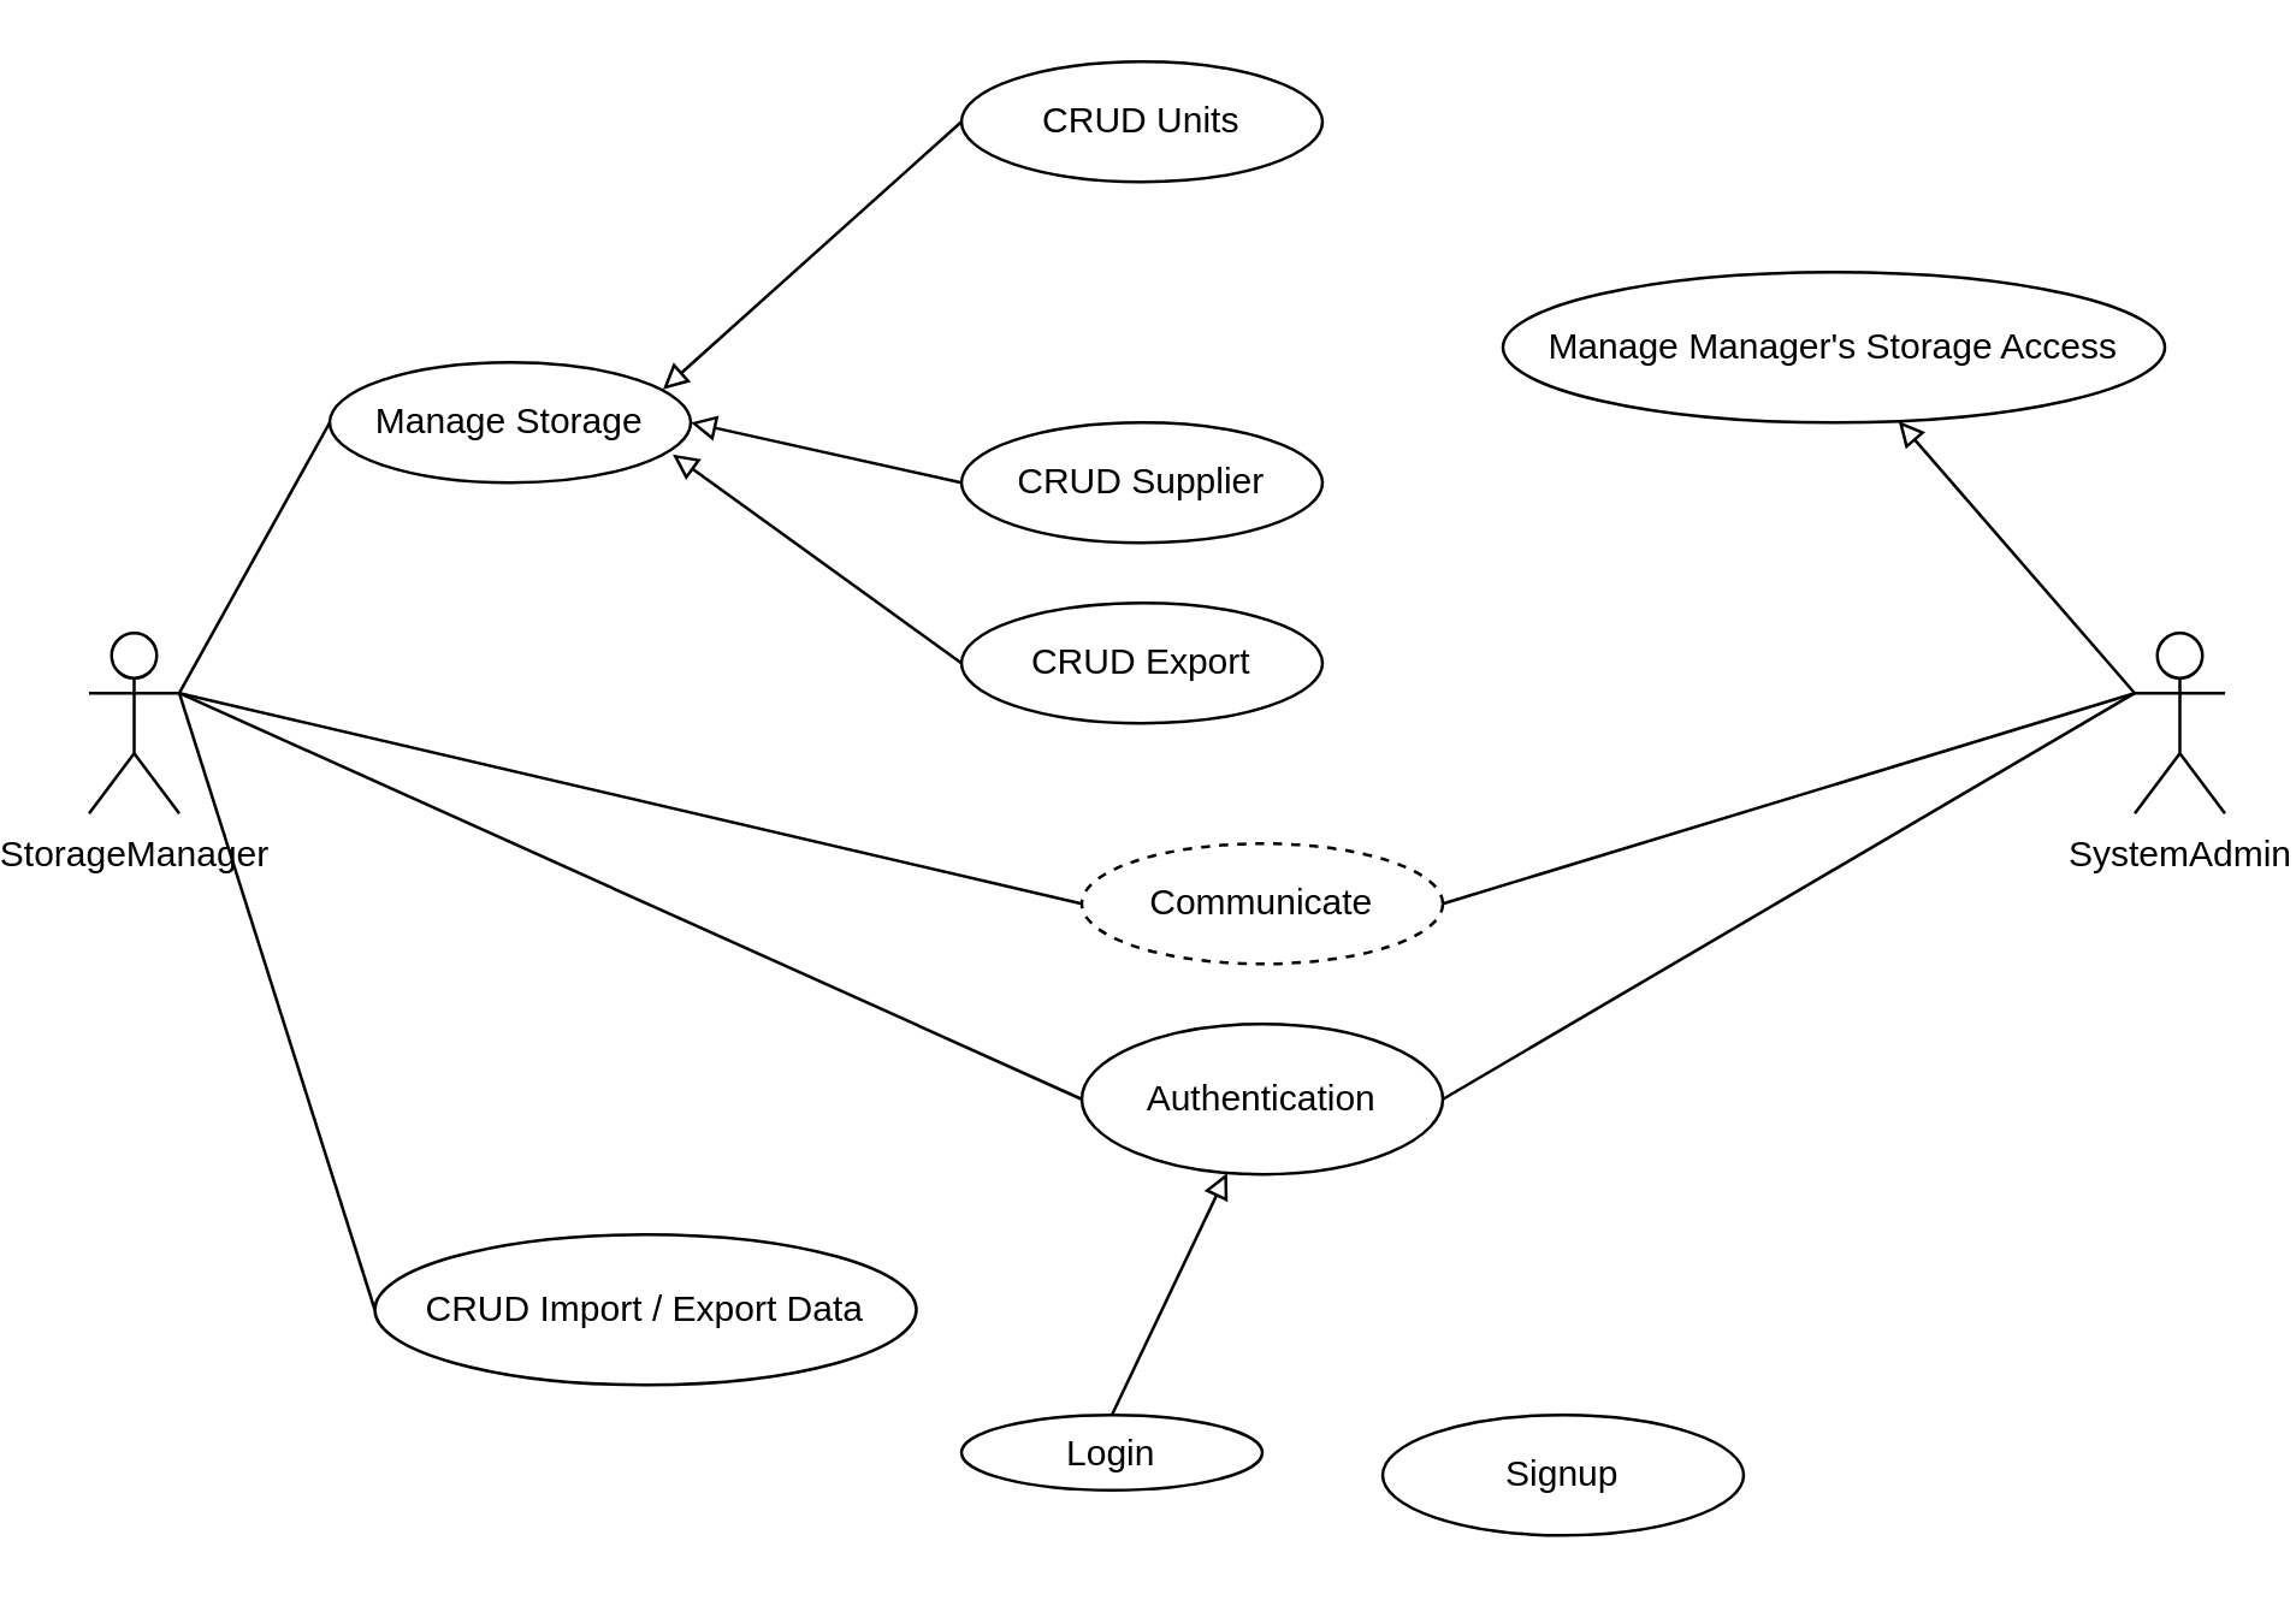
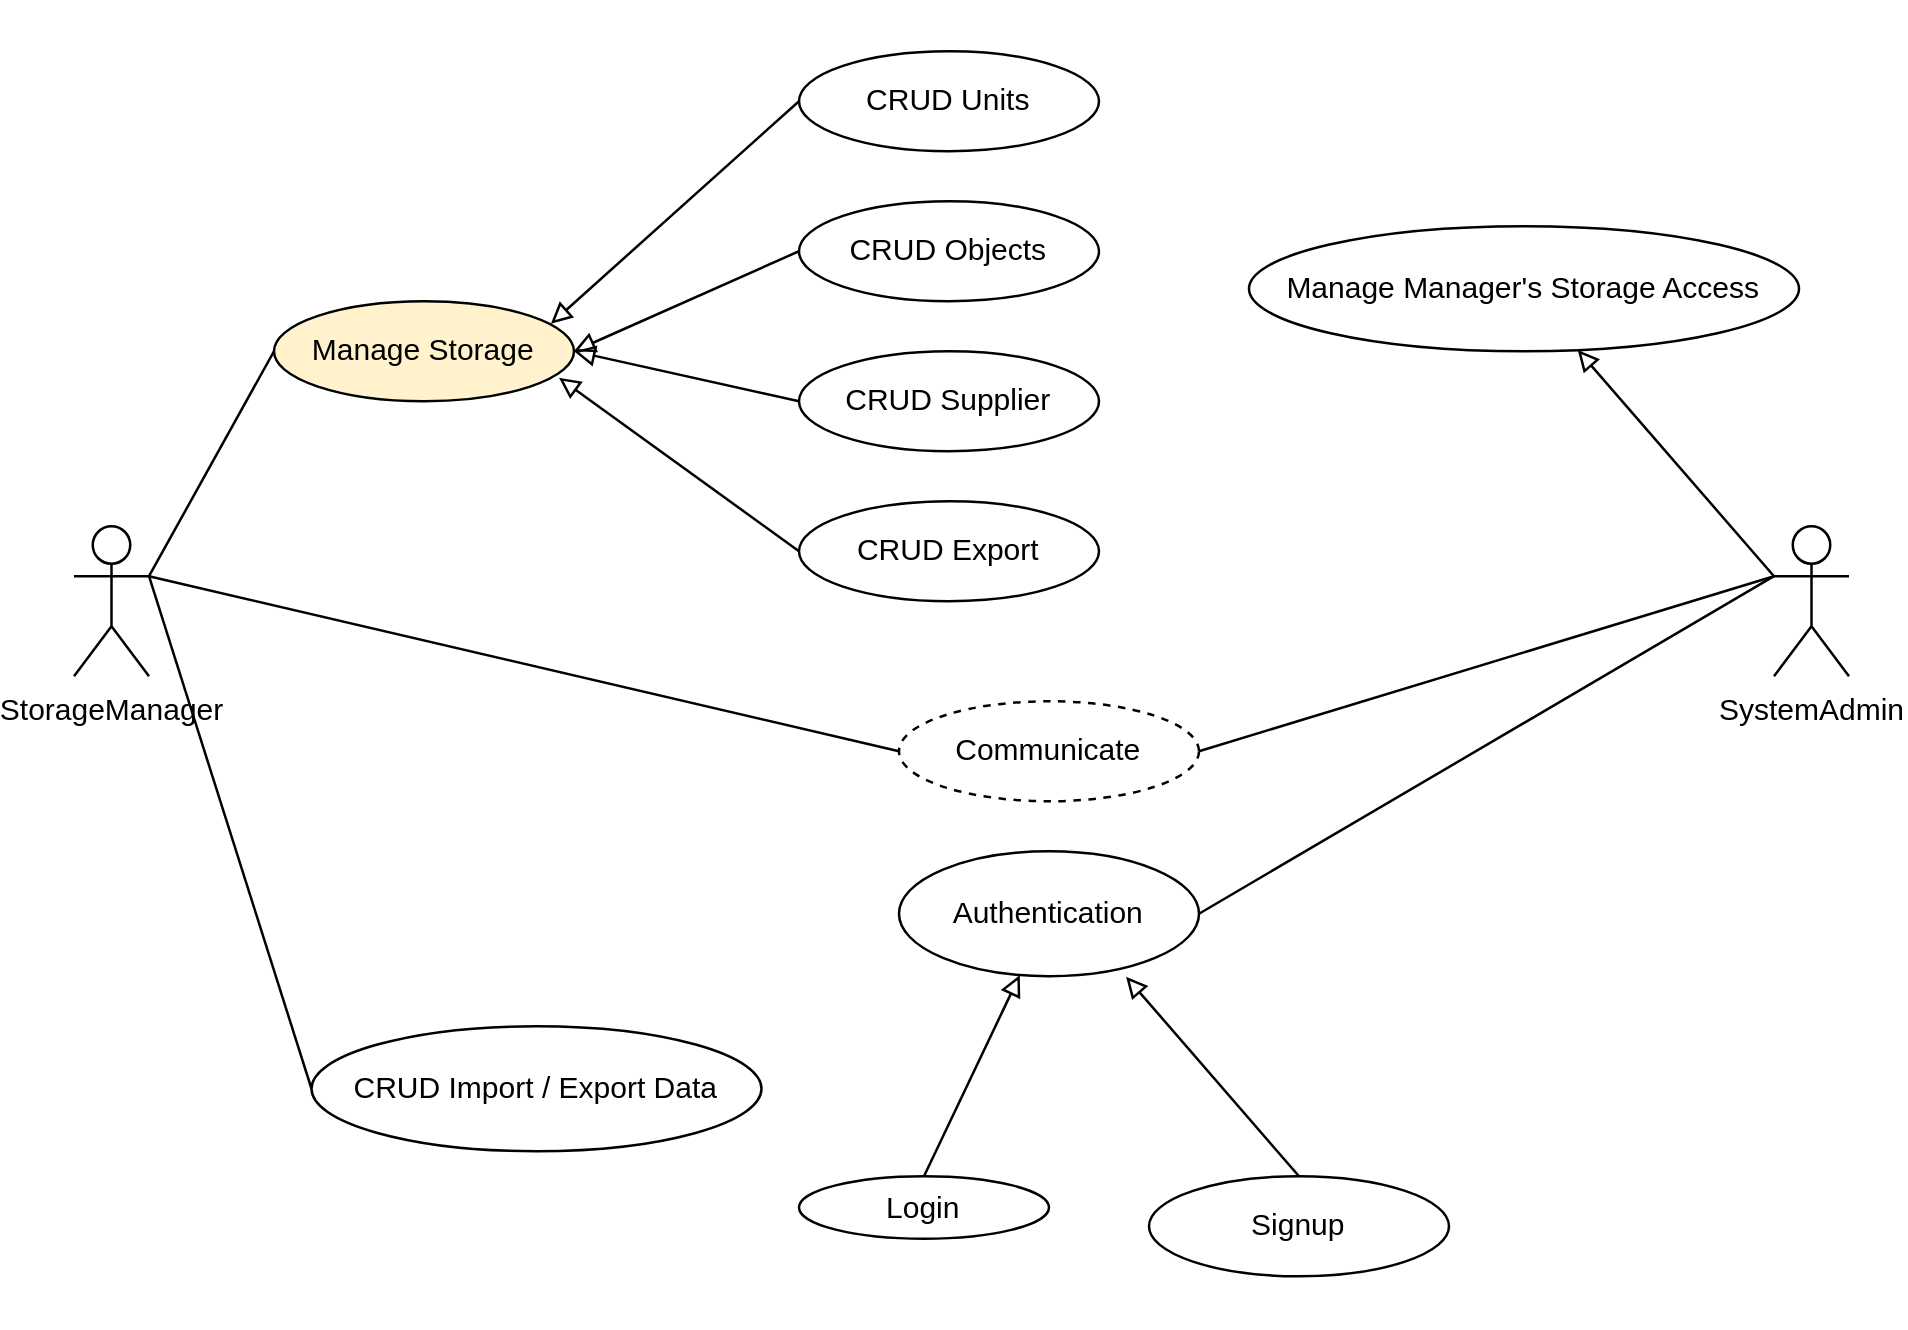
+ <mxCell id="8" value="CRUD Objects" style="ellipse;whiteSpace=wrap;html=1;" vertex="1" parent="1"><mxGeometry x="310" y="80" width="120" height="40" as="geometry" /></mxCell>
+ <mxCell id="12" style="edgeStyle=none;rounded=0;orthogonalLoop=1;jettySize=auto;html=1;exitX=1;exitY=0.5;exitDx=0;exitDy=0;entryX=0;entryY=0.5;entryDx=0;entryDy=0;startArrow=block;startFill=0;endArrow=none;endFill=0;" edge="1" parent="1" source="15" target="8"><mxGeometry relative="1" as="geometry" /></mxCell>
- <mxCell id="15" value="Manage Storage" style="ellipse;whiteSpace=wrap;html=1;" vertex="1" parent="1"><mxGeometry x="100" y="120" width="120" height="40" as="geometry" /></mxCell>
+ <mxCell id="15" value="Manage Storage" style="ellipse;whiteSpace=wrap;html=1;fillColor=#fff2cc;" vertex="1" parent="1"><mxGeometry x="100" y="120" width="120" height="40" as="geometry" /></mxCell>
- <mxCell id="4" style="edgeStyle=none;rounded=0;orthogonalLoop=1;jettySize=auto;html=1;exitX=1;exitY=0.333;exitDx=0;exitDy=0;exitPerimeter=0;entryX=0;entryY=0.5;entryDx=0;entryDy=0;startArrow=none;startFill=0;endArrow=none;endFill=0;" edge="1" parent="1" source="6" target="21"><mxGeometry relative="1" as="geometry" /></mxCell>
+ <mxCell id="20" style="edgeStyle=none;rounded=0;orthogonalLoop=1;jettySize=auto;html=1;exitX=0.757;exitY=1.004;exitDx=0;exitDy=0;entryX=0.5;entryY=0;entryDx=0;entryDy=0;startArrow=block;startFill=0;endArrow=none;endFill=0;exitPerimeter=0;" edge="1" parent="1" source="21" target="24"><mxGeometry relative="1" as="geometry" /></mxCell>
